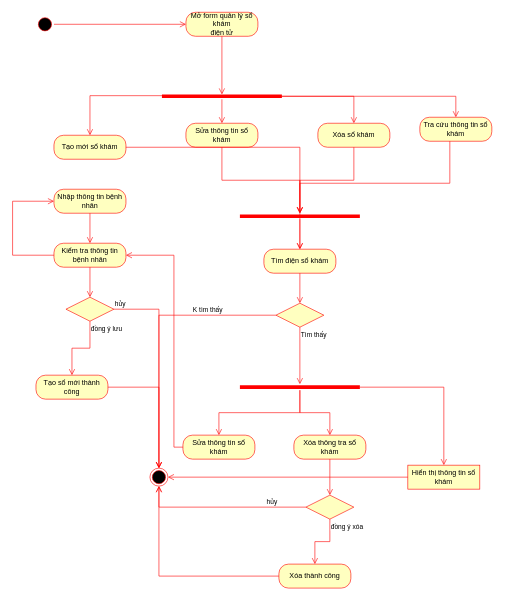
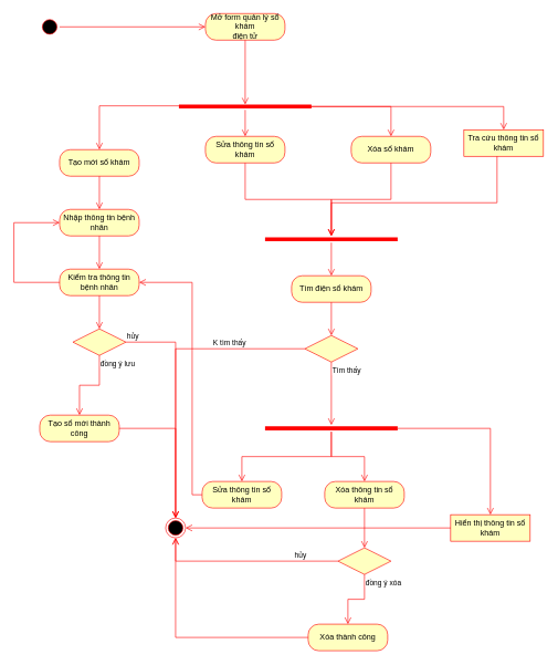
- <mxCell id="34" value="Tra cứu thông tin sổ khám" style="rounded=1;whiteSpace=wrap;html=1;arcSize=40;fontColor=#000000;fillColor=#ffffc0;strokeColor=#ff0000;" vertex="1" parent="1"><mxGeometry x="699" y="195" width="120" height="40" as="geometry" /></mxCell>
+ <mxCell id="34" value="Tra cứu thông tin sổ khám" style="whiteSpace=wrap;html=1;arcSize=40;fontColor=#000000;fillColor=#ffffc0;strokeColor=#ff0000;rounded=0;" vertex="1" parent="1"><mxGeometry x="699" y="195" width="120" height="40" as="geometry" /></mxCell>
- <mxCell id="11" value="" style="edgeStyle=orthogonalEdgeStyle;html=1;verticalAlign=bottom;endArrow=open;endSize=8;strokeColor=#ff0000;rounded=0;" edge="1" source="10" parent="1" target="20"><mxGeometry relative="1" as="geometry"><mxPoint x="149" y="335" as="targetPoint" /></mxGeometry></mxCell>
+ <mxCell id="11" value="" style="edgeStyle=orthogonalEdgeStyle;html=1;verticalAlign=bottom;endArrow=open;endSize=8;strokeColor=#ff0000;rounded=0;" edge="1" source="10" parent="1" target="15"><mxGeometry relative="1" as="geometry"><mxPoint x="149" y="335" as="targetPoint" /></mxGeometry></mxCell>
- <mxCell id="41" value="Xóa thông tra sổ khám" style="rounded=1;whiteSpace=wrap;html=1;arcSize=40;fontColor=#000000;fillColor=#ffffc0;strokeColor=#ff0000;" vertex="1" parent="1"><mxGeometry x="489" y="725" width="120" height="40" as="geometry" /></mxCell>
+ <mxCell id="41" value="Xóa thông tin sổ khám" style="rounded=1;whiteSpace=wrap;html=1;arcSize=40;fontColor=#000000;fillColor=#ffffc0;strokeColor=#ff0000;" vertex="1" parent="1"><mxGeometry x="489" y="725" width="120" height="40" as="geometry" /></mxCell>
